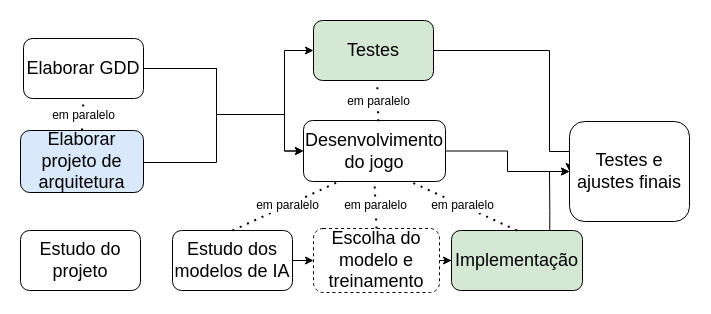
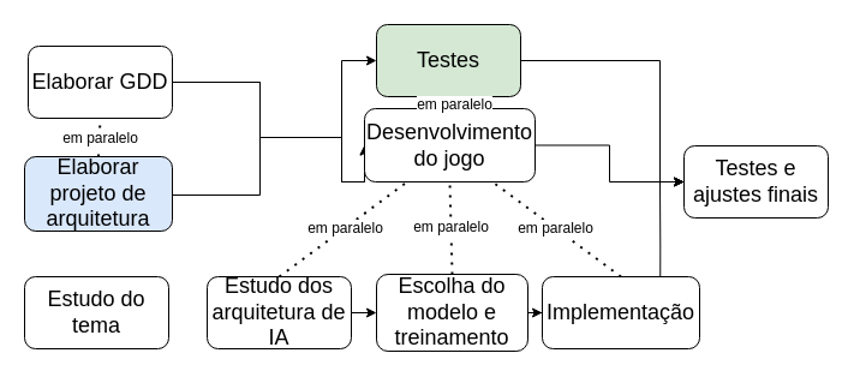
- <mxCell id="11" value="&lt;font style=&quot;font-size: 18px;&quot;&gt;Desenvolvimento do jogo&lt;/font&gt;" style="rounded=1;whiteSpace=wrap;html=1;" parent="1" vertex="1"><mxGeometry x="303" y="120" width="142" height="61" as="geometry" /></mxCell>
+ <mxCell id="11" value="&lt;font style=&quot;font-size: 18px;&quot;&gt;Desenvolvimento do jogo&lt;/font&gt;" style="rounded=1;whiteSpace=wrap;html=1;" parent="1" vertex="1"><mxGeometry x="303" y="90" width="142" height="61" as="geometry" /></mxCell>
- <mxCell id="20" value="&lt;font style=&quot;font-size: 18px;&quot;&gt;Testes e ajustes finais&lt;/font&gt;" style="rounded=1;whiteSpace=wrap;html=1;" parent="1" vertex="1"><mxGeometry x="569" y="121" width="120" height="100" as="geometry" /></mxCell>
+ <mxCell id="20" value="&lt;font style=&quot;font-size: 18px;&quot;&gt;Testes e ajustes finais&lt;/font&gt;" style="rounded=1;whiteSpace=wrap;html=1;" parent="1" vertex="1"><mxGeometry x="569" y="121" width="120" height="60" as="geometry" /></mxCell>
- <mxCell id="7" value="&lt;font style=&quot;font-size: 18px;&quot;&gt;Estudo do projeto&lt;/font&gt;" style="rounded=1;whiteSpace=wrap;html=1;" parent="1" vertex="1"><mxGeometry x="20" y="230" width="120" height="60" as="geometry" /></mxCell>
+ <mxCell id="7" value="&lt;font style=&quot;font-size: 18px;&quot;&gt;Estudo do tema&lt;/font&gt;" style="rounded=1;whiteSpace=wrap;html=1;" parent="1" vertex="1"><mxGeometry x="20" y="230" width="120" height="60" as="geometry" /></mxCell>
- <mxCell id="15" value="&lt;font style=&quot;font-size: 18px;&quot;&gt;Estudo dos modelos de IA&lt;/font&gt;" style="rounded=1;whiteSpace=wrap;html=1;" parent="1" vertex="1"><mxGeometry x="172" y="230" width="120" height="60" as="geometry" /></mxCell>
+ <mxCell id="15" value="&lt;font style=&quot;font-size: 18px;&quot;&gt;Estudo dos arquitetura de IA&lt;/font&gt;" style="rounded=1;whiteSpace=wrap;html=1;" parent="1" vertex="1"><mxGeometry x="172" y="230" width="120" height="60" as="geometry" /></mxCell>
- <mxCell id="17" value="&lt;font style=&quot;font-size: 18px;&quot;&gt;Escolha do modelo e treinamento&lt;/font&gt;" style="rounded=1;whiteSpace=wrap;html=1;dashed=1;" parent="1" vertex="1"><mxGeometry x="313" y="228" width="126" height="64" as="geometry" /></mxCell>
+ <mxCell id="17" value="&lt;font style=&quot;font-size: 18px;&quot;&gt;Escolha do modelo e treinamento&lt;/font&gt;" style="rounded=1;whiteSpace=wrap;html=1;" parent="1" vertex="1"><mxGeometry x="313" y="228" width="126" height="64" as="geometry" /></mxCell>
- <mxCell id="19" value="&lt;font style=&quot;font-size: 18px;&quot;&gt;Implementação&lt;/font&gt;" style="rounded=1;whiteSpace=wrap;html=1;fillColor=#d5e8d4;" parent="1" vertex="1"><mxGeometry x="451" y="230" width="131" height="60" as="geometry" /></mxCell>
+ <mxCell id="19" value="&lt;font style=&quot;font-size: 18px;&quot;&gt;Implementação&lt;/font&gt;" style="rounded=1;whiteSpace=wrap;html=1;" parent="1" vertex="1"><mxGeometry x="451" y="230" width="131" height="60" as="geometry" /></mxCell>
